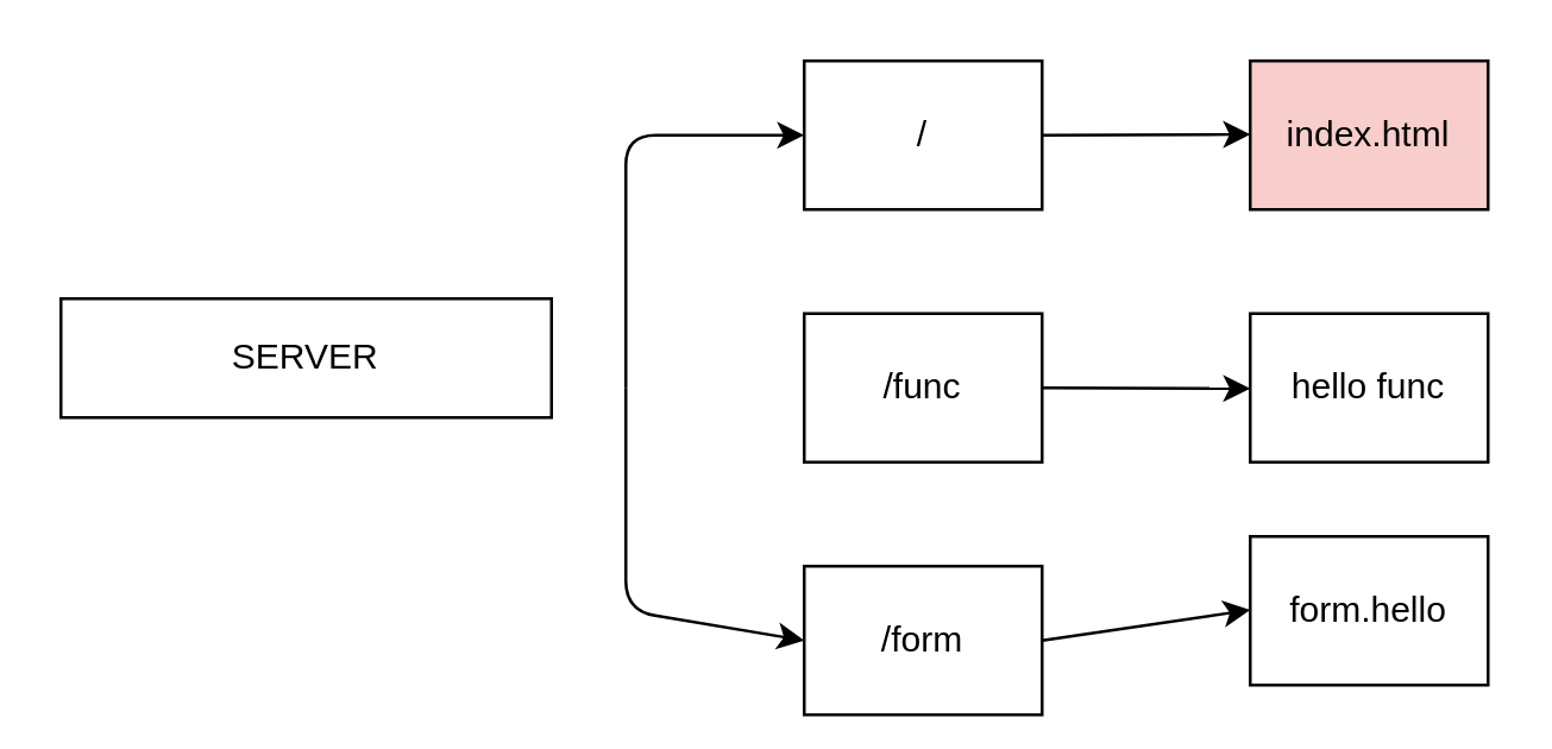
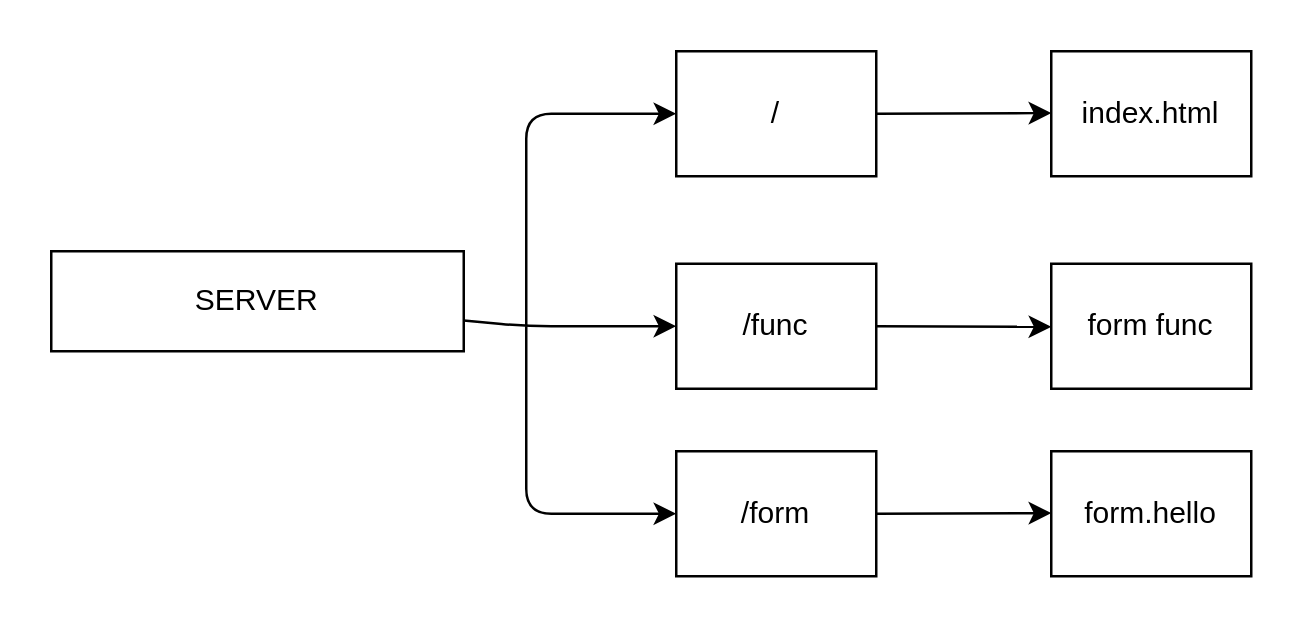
- <mxCell id="14" value="index.html" style="rounded=0;whiteSpace=wrap;html=1;fillColor=#f8cecc;" vertex="1" parent="1"><mxGeometry x="420" y="20" width="80" height="50" as="geometry" /></mxCell>
+ <mxCell id="14" value="index.html" style="rounded=0;whiteSpace=wrap;html=1;" vertex="1" parent="1"><mxGeometry x="420" y="20" width="80" height="50" as="geometry" /></mxCell>
+ <mxCell id="2" style="edgeStyle=none;html=1;entryX=0;entryY=0.5;entryDx=0;entryDy=0;" edge="1" parent="1" source="3" target="11"><mxGeometry relative="1" as="geometry"><mxPoint x="270" y="130" as="targetPoint" /><Array as="points"><mxPoint x="210" y="130" /></Array></mxGeometry></mxCell>
- <mxCell id="13" value="hello func" style="rounded=0;whiteSpace=wrap;html=1;" vertex="1" parent="1"><mxGeometry x="420" y="105" width="80" height="50" as="geometry" /></mxCell>
+ <mxCell id="13" value="form func" style="rounded=0;whiteSpace=wrap;html=1;" vertex="1" parent="1"><mxGeometry x="420" y="105" width="80" height="50" as="geometry" /></mxCell>
- <mxCell id="9" value="/form" style="rounded=0;whiteSpace=wrap;html=1;" vertex="1" parent="1"><mxGeometry x="270" y="190" width="80" height="50" as="geometry" /></mxCell>
+ <mxCell id="9" value="/form" style="rounded=0;whiteSpace=wrap;html=1;" vertex="1" parent="1"><mxGeometry x="270" y="180" width="80" height="50" as="geometry" /></mxCell>
